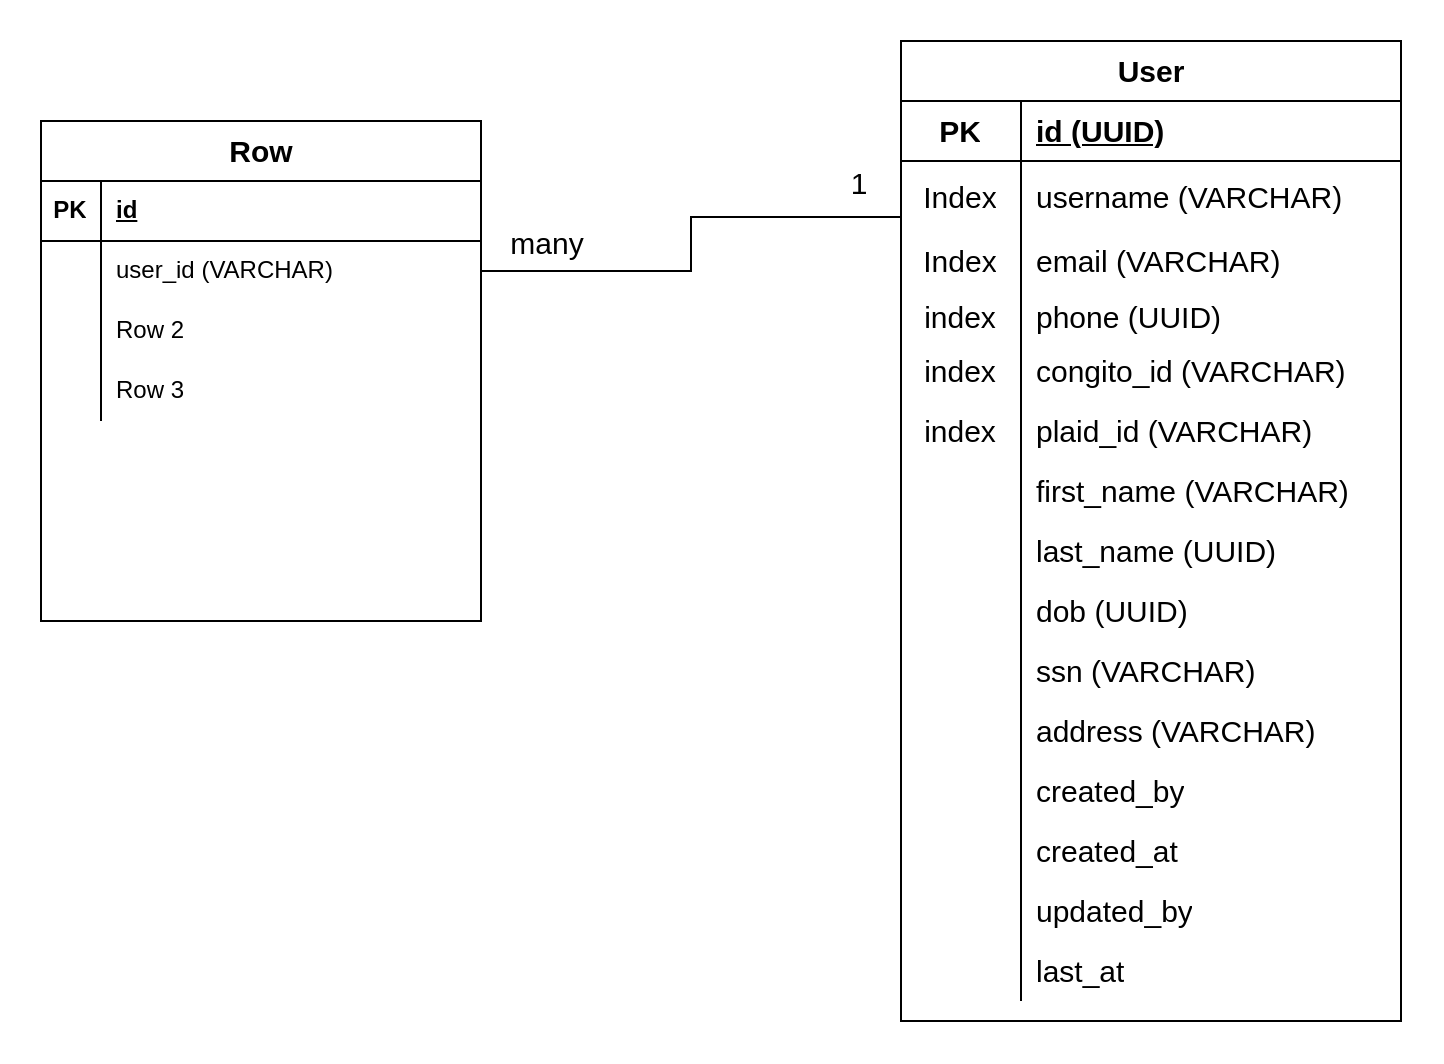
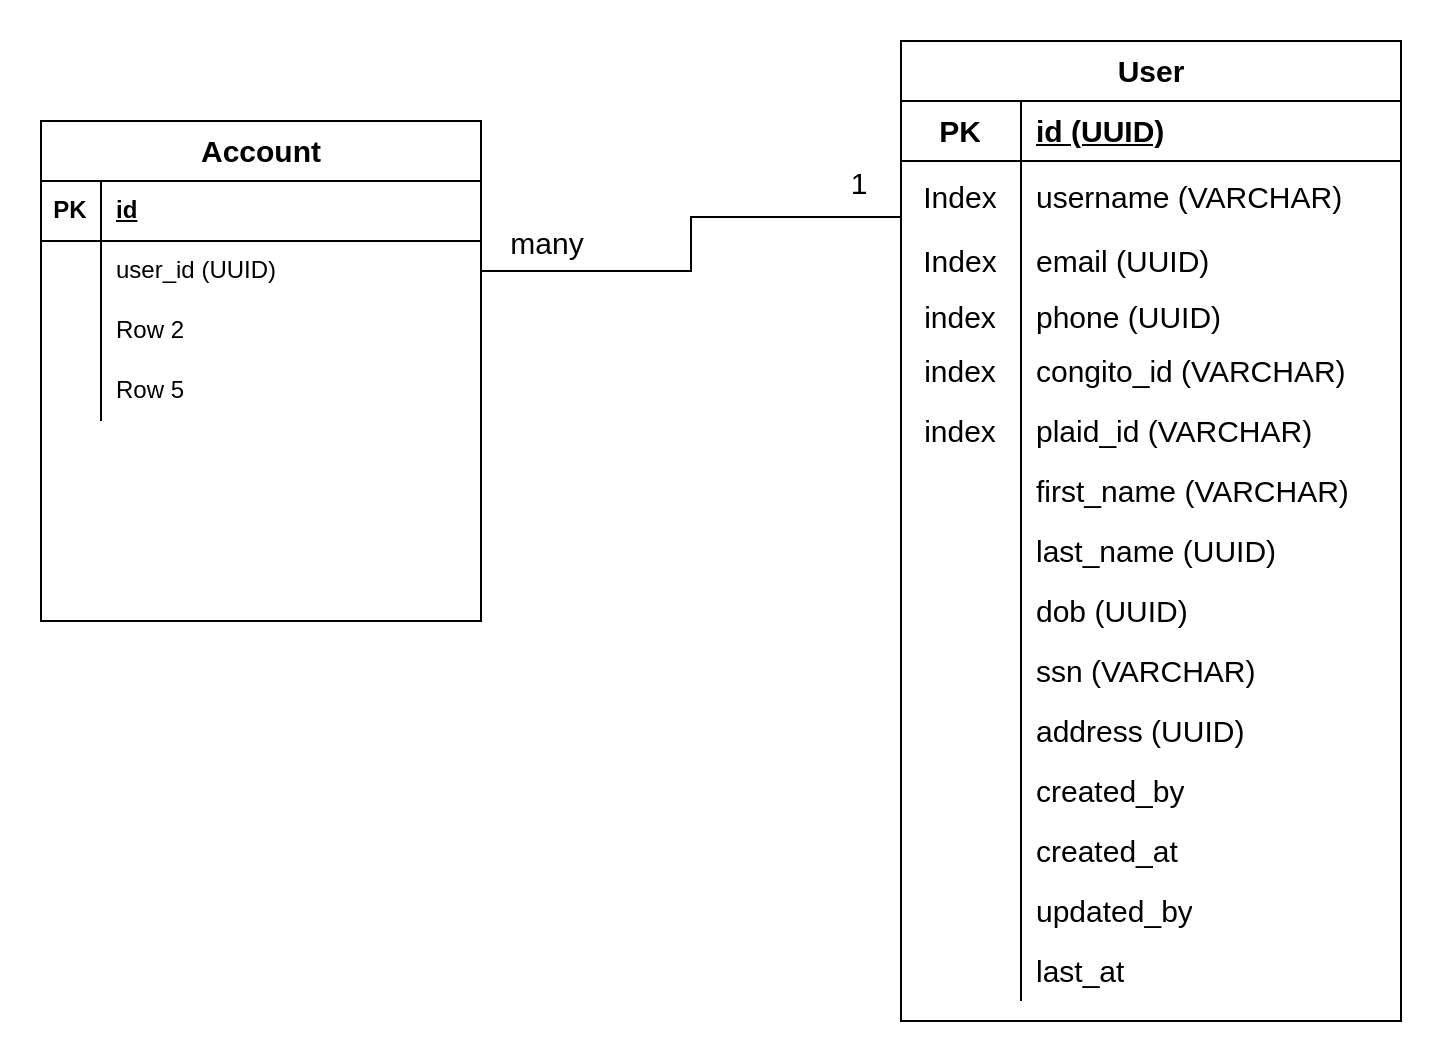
- <mxCell id="2" value="Row" style="shape=table;startSize=30;container=1;collapsible=1;childLayout=tableLayout;fixedRows=1;rowLines=0;fontStyle=1;align=center;resizeLast=1;html=1;fontSize=15;" parent="1" vertex="1"><mxGeometry x="20" y="60" width="220" height="250" as="geometry" /></mxCell>
+ <mxCell id="2" value="Account" style="shape=table;startSize=30;container=1;collapsible=1;childLayout=tableLayout;fixedRows=1;rowLines=0;fontStyle=1;align=center;resizeLast=1;html=1;fontSize=15;" parent="1" vertex="1"><mxGeometry x="20" y="60" width="220" height="250" as="geometry" /></mxCell>
- <mxCell id="24" value="email (VARCHAR)" style="shape=partialRectangle;connectable=0;fillColor=none;top=0;left=0;bottom=0;right=0;align=left;spacingLeft=6;overflow=hidden;whiteSpace=wrap;html=1;fontSize=15;" vertex="1" parent="22"><mxGeometry x="60" width="190" height="30" as="geometry"><mxRectangle width="190" height="30" as="alternateBounds" /></mxGeometry></mxCell>
+ <mxCell id="24" value="email (UUID)" style="shape=partialRectangle;connectable=0;fillColor=none;top=0;left=0;bottom=0;right=0;align=left;spacingLeft=6;overflow=hidden;whiteSpace=wrap;html=1;fontSize=15;" vertex="1" parent="22"><mxGeometry x="60" width="190" height="30" as="geometry"><mxRectangle width="190" height="30" as="alternateBounds" /></mxGeometry></mxCell>
- <mxCell id="8" value="user_id (VARCHAR)" style="shape=partialRectangle;connectable=0;fillColor=none;top=0;left=0;bottom=0;right=0;align=left;spacingLeft=6;overflow=hidden;whiteSpace=wrap;html=1;" parent="6" vertex="1"><mxGeometry x="30" width="190" height="30" as="geometry"><mxRectangle width="190" height="30" as="alternateBounds" /></mxGeometry></mxCell>
+ <mxCell id="8" value="user_id (UUID)" style="shape=partialRectangle;connectable=0;fillColor=none;top=0;left=0;bottom=0;right=0;align=left;spacingLeft=6;overflow=hidden;whiteSpace=wrap;html=1;" parent="6" vertex="1"><mxGeometry x="30" width="190" height="30" as="geometry"><mxRectangle width="190" height="30" as="alternateBounds" /></mxGeometry></mxCell>
- <mxCell id="14" value="Row 3" style="shape=partialRectangle;connectable=0;fillColor=none;top=0;left=0;bottom=0;right=0;align=left;spacingLeft=6;overflow=hidden;whiteSpace=wrap;html=1;" parent="12" vertex="1"><mxGeometry x="30" width="190" height="30" as="geometry"><mxRectangle width="190" height="30" as="alternateBounds" /></mxGeometry></mxCell>
+ <mxCell id="14" value="Row 5" style="shape=partialRectangle;connectable=0;fillColor=none;top=0;left=0;bottom=0;right=0;align=left;spacingLeft=6;overflow=hidden;whiteSpace=wrap;html=1;" parent="12" vertex="1"><mxGeometry x="30" width="190" height="30" as="geometry"><mxRectangle width="190" height="30" as="alternateBounds" /></mxGeometry></mxCell>
- <mxCell id="48" value="address (VARCHAR)" style="shape=partialRectangle;connectable=0;fillColor=none;top=0;left=0;bottom=0;right=0;align=left;spacingLeft=6;overflow=hidden;whiteSpace=wrap;html=1;fontSize=15;" vertex="1" parent="46"><mxGeometry x="60" width="190" height="30" as="geometry"><mxRectangle width="190" height="30" as="alternateBounds" /></mxGeometry></mxCell>
+ <mxCell id="48" value="address (UUID)" style="shape=partialRectangle;connectable=0;fillColor=none;top=0;left=0;bottom=0;right=0;align=left;spacingLeft=6;overflow=hidden;whiteSpace=wrap;html=1;fontSize=15;" vertex="1" parent="46"><mxGeometry x="60" width="190" height="30" as="geometry"><mxRectangle width="190" height="30" as="alternateBounds" /></mxGeometry></mxCell>
